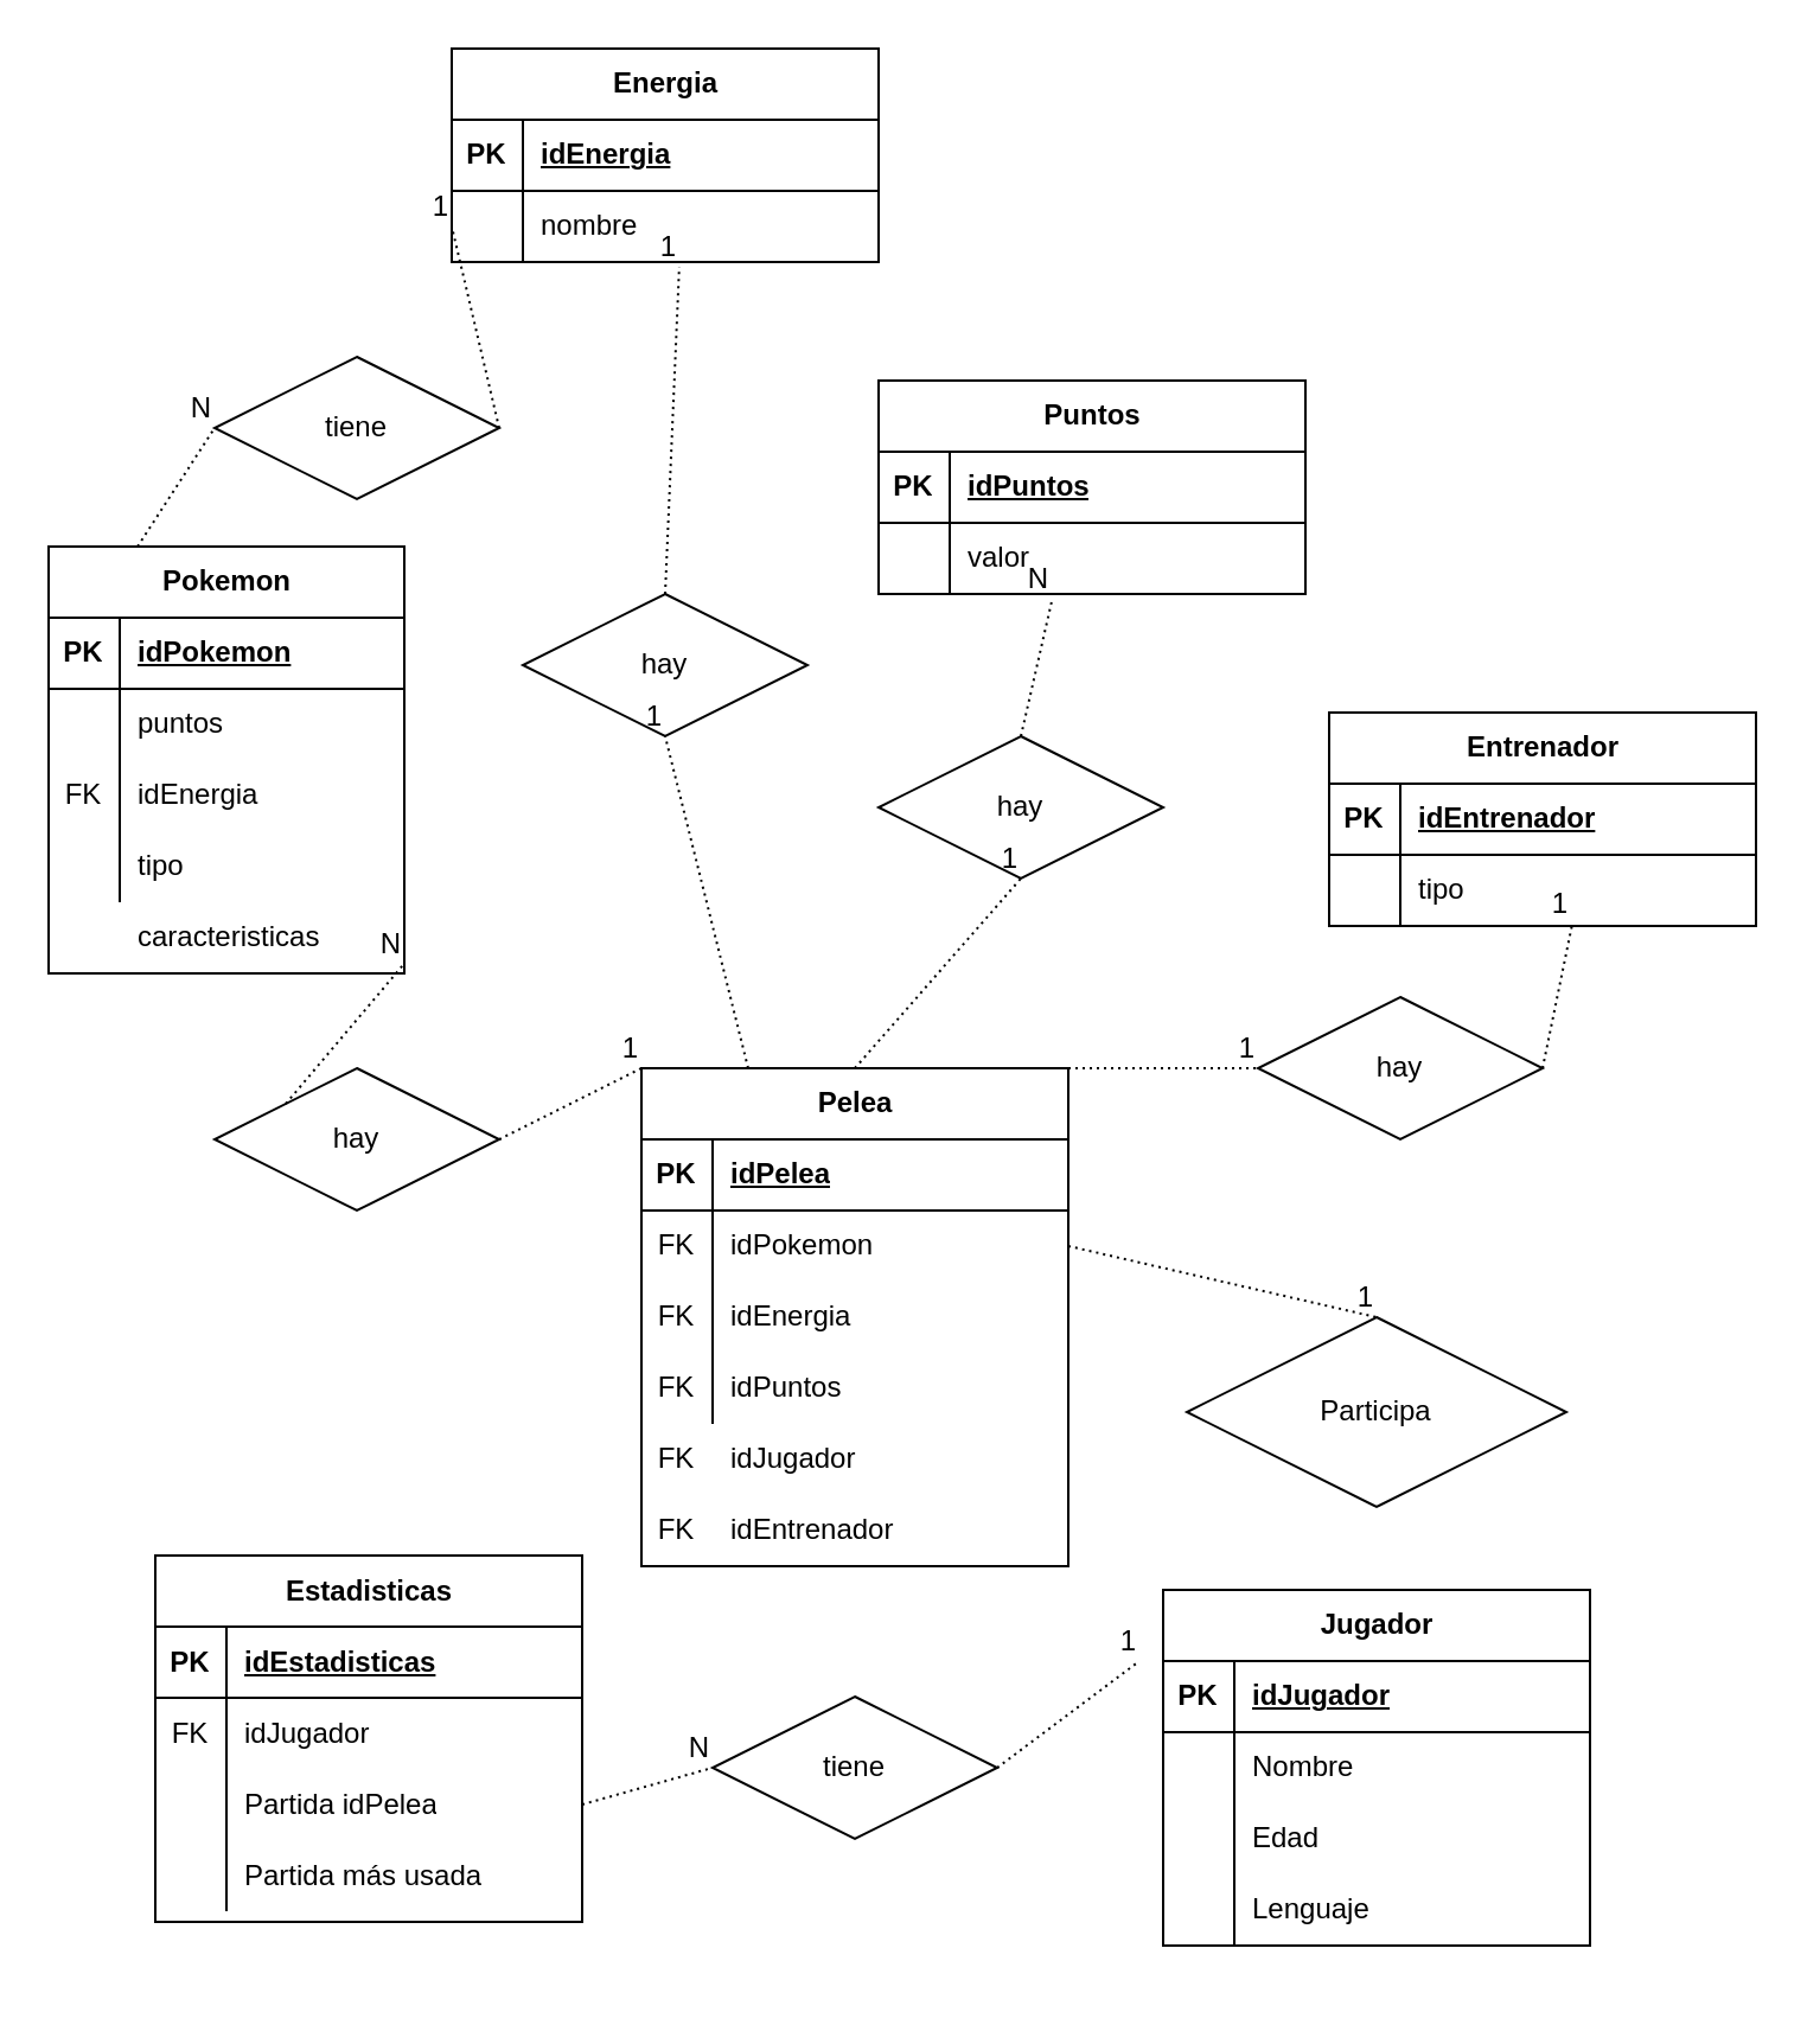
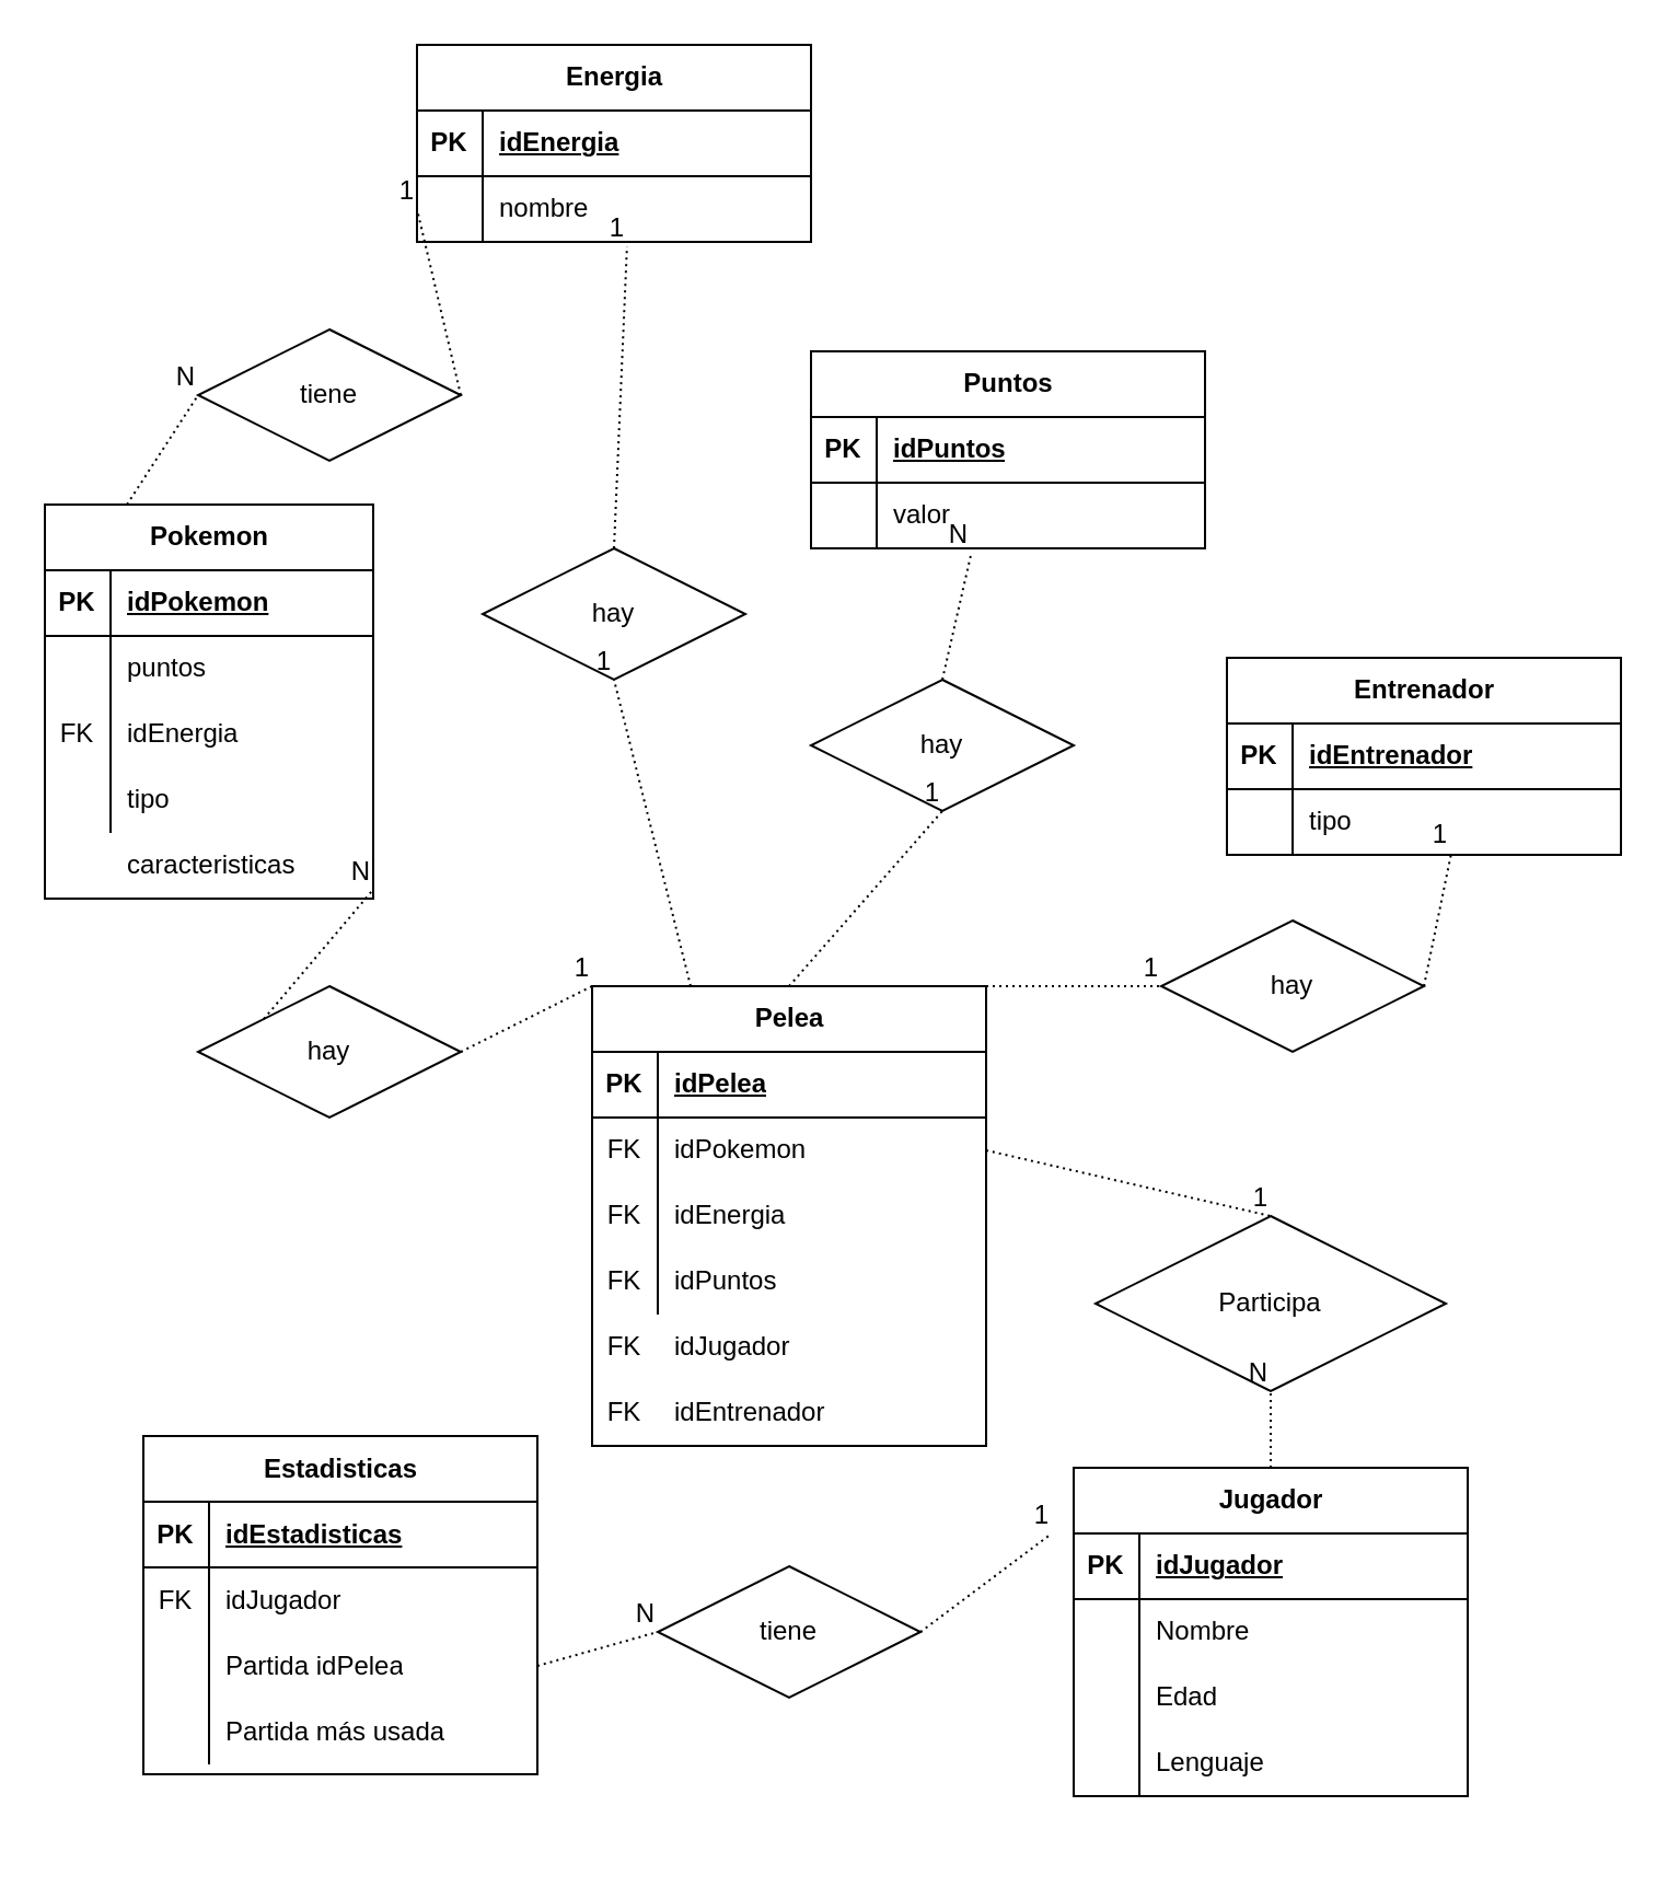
+ <mxCell id="107" value="" style="endArrow=none;html=1;rounded=0;dashed=1;dashPattern=1 2;exitX=0.5;exitY=0;exitDx=0;exitDy=0;entryX=0.5;entryY=1;entryDx=0;entryDy=0;" edge="1" parent="1" source="54" target="106"><mxGeometry relative="1" as="geometry"><mxPoint x="500" y="775" as="sourcePoint" /><mxPoint x="530" y="620" as="targetPoint" /></mxGeometry></mxCell>
+ <mxCell id="108" value="N" style="resizable=0;html=1;whiteSpace=wrap;align=right;verticalAlign=bottom;" connectable="0" vertex="1" parent="107"><mxGeometry x="1" relative="1" as="geometry" /></mxCell>
